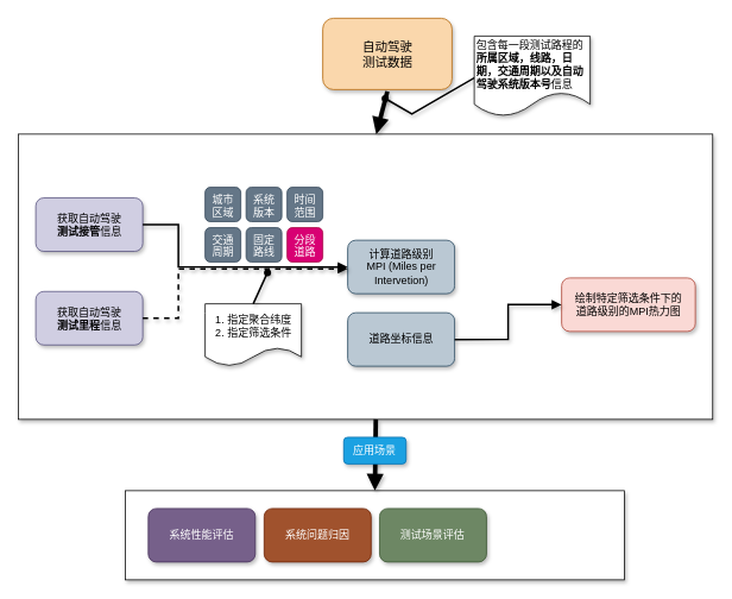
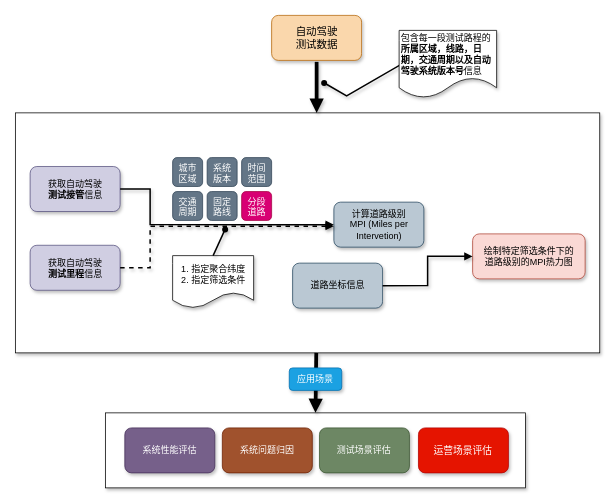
- <mxCell id="4" value="&lt;div style=&quot;font-size: 14px;&quot;&gt;自动驾驶&lt;/div&gt;&lt;div style=&quot;font-size: 14px;&quot;&gt;测试数据&lt;/div&gt;" style="rounded=1;whiteSpace=wrap;html=1;perimeterSpacing=2;fontSize=14;shadow=1;fillColor=#fad7ac;strokeColor=#b46504;fontFamily=Helvetica;" vertex="1" parent="1"><mxGeometry x="361.5" y="20" width="145" height="80" as="geometry" /></mxCell>
+ <mxCell id="4" value="&lt;div style=&quot;font-size: 14px;&quot;&gt;自动驾驶&lt;/div&gt;&lt;div style=&quot;font-size: 14px;&quot;&gt;测试数据&lt;/div&gt;" style="rounded=1;whiteSpace=wrap;html=1;perimeterSpacing=2;fontSize=14;shadow=1;fillColor=#fad7ac;strokeColor=#b46504;fontFamily=Helvetica;" vertex="1" parent="1"><mxGeometry x="361.5" y="20" width="120" height="60" as="geometry" /></mxCell>
- <mxCell id="10" value="&lt;div&gt;计算道路级别&lt;/div&gt;&lt;div&gt;MPI (Miles per Intervetion)&lt;/div&gt;" style="rounded=1;whiteSpace=wrap;html=1;shadow=1;fontSize=12;fillColor=#bac8d3;strokeColor=#23445d;fontFamily=Helvetica;" vertex="1" parent="1"><mxGeometry x="389.5" y="269.03" width="120" height="60" as="geometry" /></mxCell>
+ <mxCell id="10" value="&lt;div&gt;计算道路级别&lt;/div&gt;&lt;div&gt;MPI (Miles per Intervetion)&lt;/div&gt;" style="rounded=1;whiteSpace=wrap;html=1;shadow=1;fontSize=12;fillColor=#bac8d3;strokeColor=#23445d;fontFamily=Helvetica;" vertex="1" parent="1"><mxGeometry x="444.5" y="269.03" width="120" height="60" as="geometry" /></mxCell>
+ <mxCell id="28" value="&lt;font style=&quot;font-size: 13px;&quot;&gt;&lt;span data-shimo-docs=&quot;[[20,&amp;quot;自动驾驶系统性能评估&amp;quot;,&amp;quot;27:\&amp;quot;12\&amp;quot;&amp;quot;],[20,&amp;quot;\n&amp;quot;,&amp;quot;24:\&amp;quot;YIA0\&amp;quot;|27:\&amp;quot;12\&amp;quot;|33:1|ordered:\&amp;quot;decimal\&amp;quot;&amp;quot;],[20,&amp;quot;自动驾驶系统问题归因&amp;quot;,&amp;quot;27:\&amp;quot;12\&amp;quot;&amp;quot;],[20,&amp;quot;\n&amp;quot;,&amp;quot;24:\&amp;quot;DntZ\&amp;quot;|27:\&amp;quot;12\&amp;quot;|33:1|ordered:\&amp;quot;decimal\&amp;quot;&amp;quot;],[20,&amp;quot;自动驾驶测试场景评估&amp;quot;,&amp;quot;27:\&amp;quot;12\&amp;quot;&amp;quot;],[20,&amp;quot;\n&amp;quot;,&amp;quot;24:\&amp;quot;F8wu\&amp;quot;|27:\&amp;quot;12\&amp;quot;|33:1|ordered:\&amp;quot;decimal\&amp;quot;&amp;quot;],[20,&amp;quot;自动驾驶运营场景评估&amp;quot;,&amp;quot;27:\&amp;quot;12\&amp;quot;&amp;quot;],[20,&amp;quot;\n&amp;quot;,&amp;quot;24:\&amp;quot;8r8H\&amp;quot;|27:\&amp;quot;12\&amp;quot;|33:1|ordered:\&amp;quot;decimal\&amp;quot;&amp;quot;]]&quot;&gt;&lt;span style=&quot;&quot; class=&quot;ql-size-12 ql-author-355949&quot;&gt;运营场景评估&lt;/span&gt;&lt;/span&gt;&lt;/font&gt;" style="rounded=1;whiteSpace=wrap;html=1;shadow=1;fontSize=12;fillColor=#e51400;strokeColor=#B20000;fontColor=#ffffff;fontFamily=Helvetica;" vertex="1" parent="1"><mxGeometry x="557.25" y="570" width="120" height="60" as="geometry" /></mxCell>
